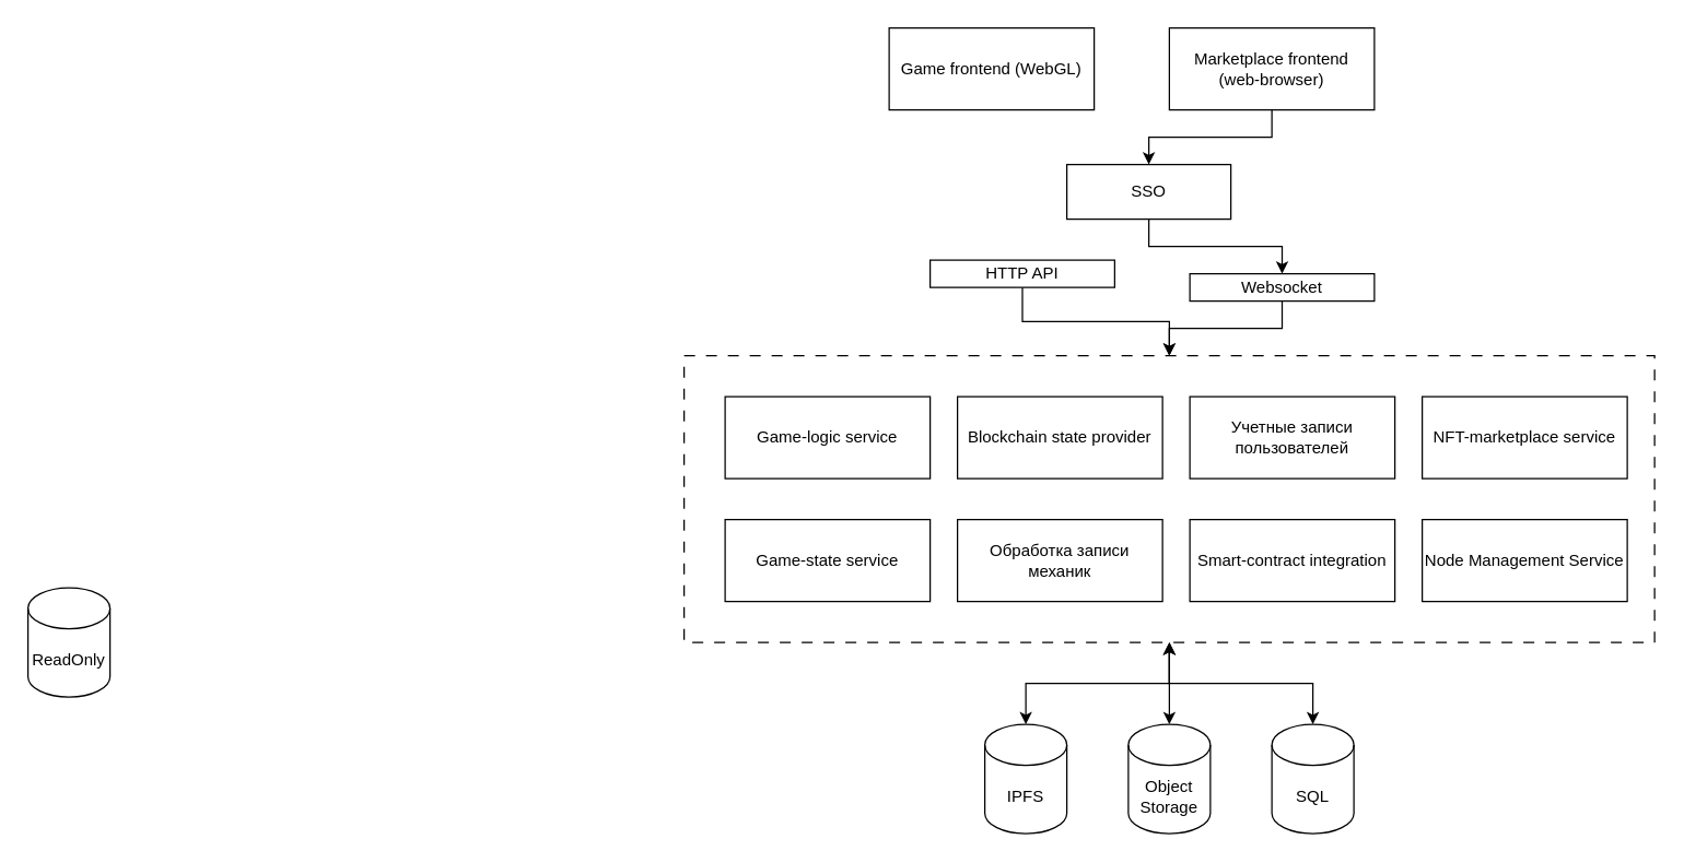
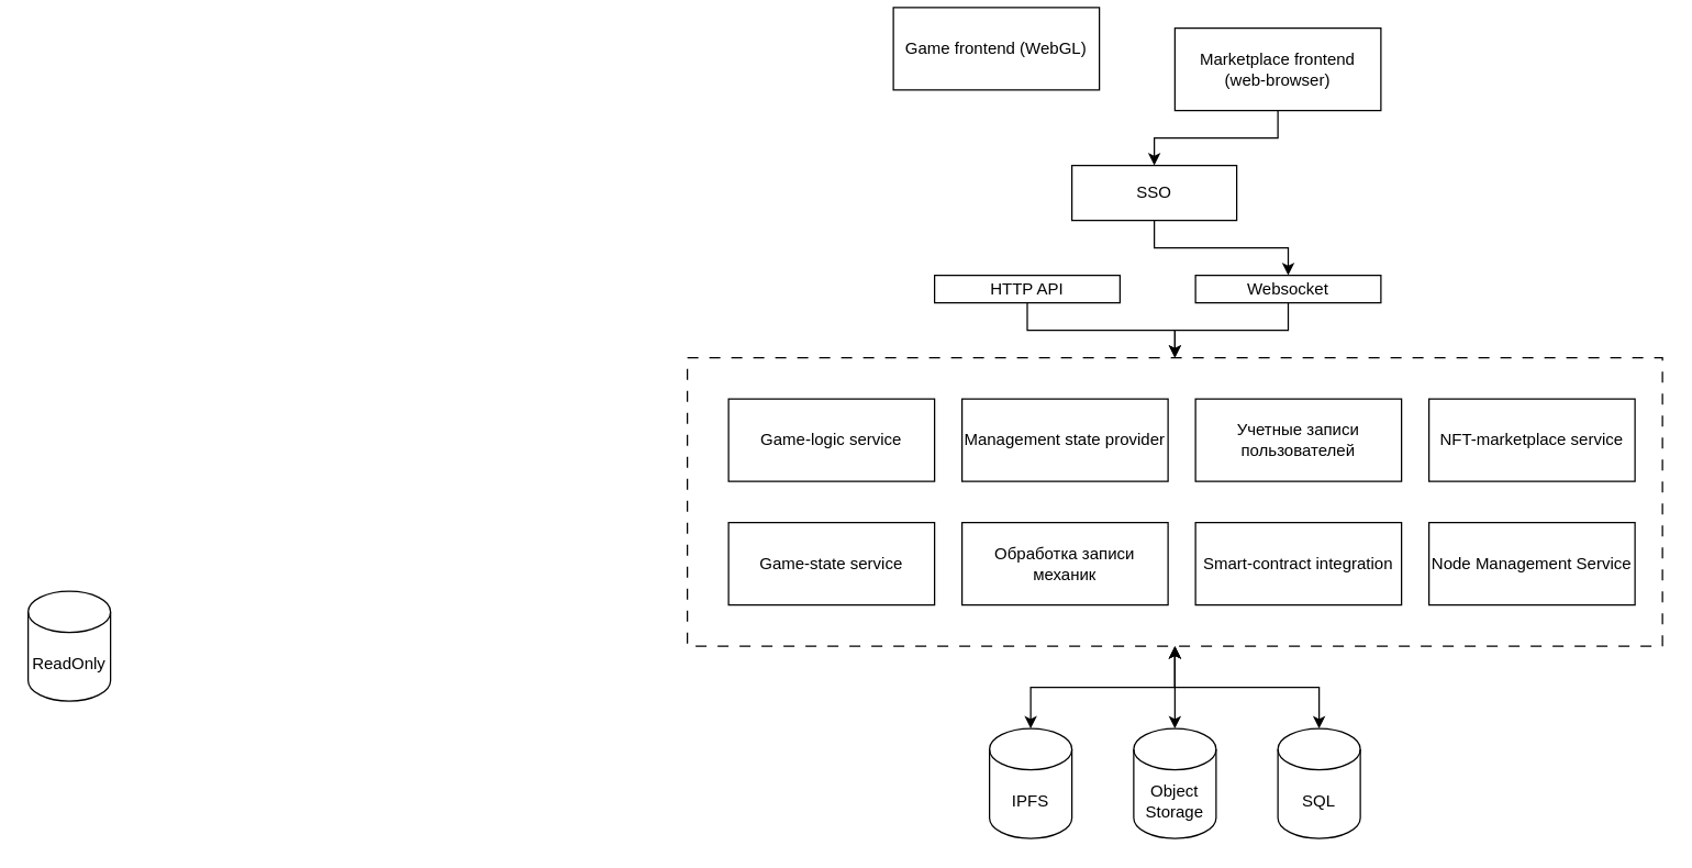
- <mxCell id="9" value="Game frontend (WebGL)" style="rounded=0;whiteSpace=wrap;html=1;" parent="1" vertex="1"><mxGeometry x="650" y="20" width="150" height="60" as="geometry" /></mxCell>
+ <mxCell id="9" value="Game frontend (WebGL)" style="rounded=0;whiteSpace=wrap;html=1;" parent="1" vertex="1"><mxGeometry x="650" y="5" width="150" height="60" as="geometry" /></mxCell>
- <mxCell id="5" value="HTTP API" style="rounded=0;whiteSpace=wrap;html=1;" parent="1" vertex="1"><mxGeometry x="680" y="190" width="135" height="20" as="geometry" /></mxCell>
+ <mxCell id="5" value="HTTP API" style="rounded=0;whiteSpace=wrap;html=1;" parent="1" vertex="1"><mxGeometry x="680" y="200" width="135" height="20" as="geometry" /></mxCell>
- <mxCell id="14" value="Blockchain state provider" style="rounded=0;whiteSpace=wrap;html=1;" parent="1" vertex="1"><mxGeometry x="700" y="290" width="150" height="60" as="geometry" /></mxCell>
+ <mxCell id="14" value="Management state provider" style="rounded=0;whiteSpace=wrap;html=1;" parent="1" vertex="1"><mxGeometry x="700" y="290" width="150" height="60" as="geometry" /></mxCell>
